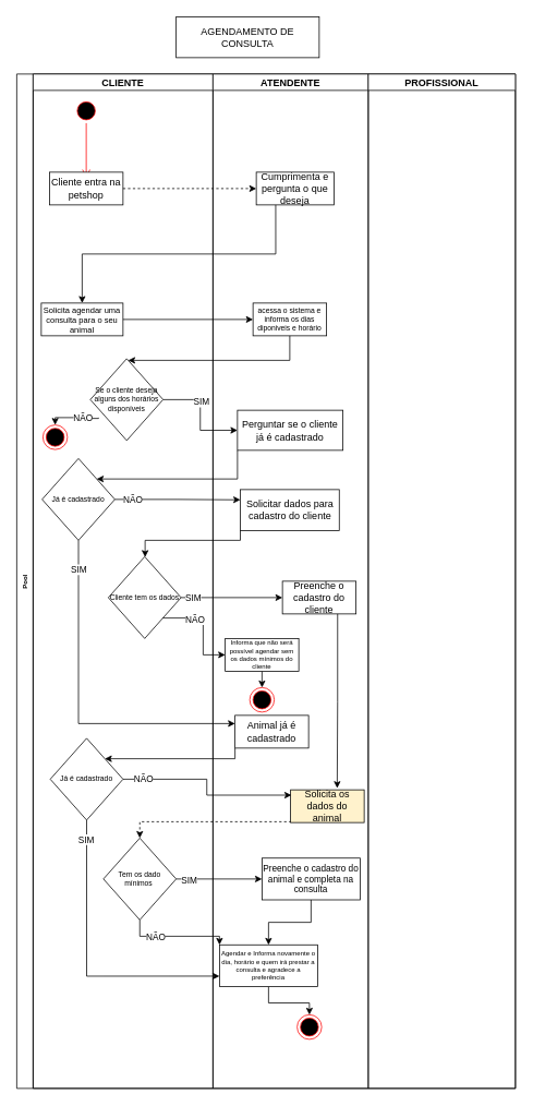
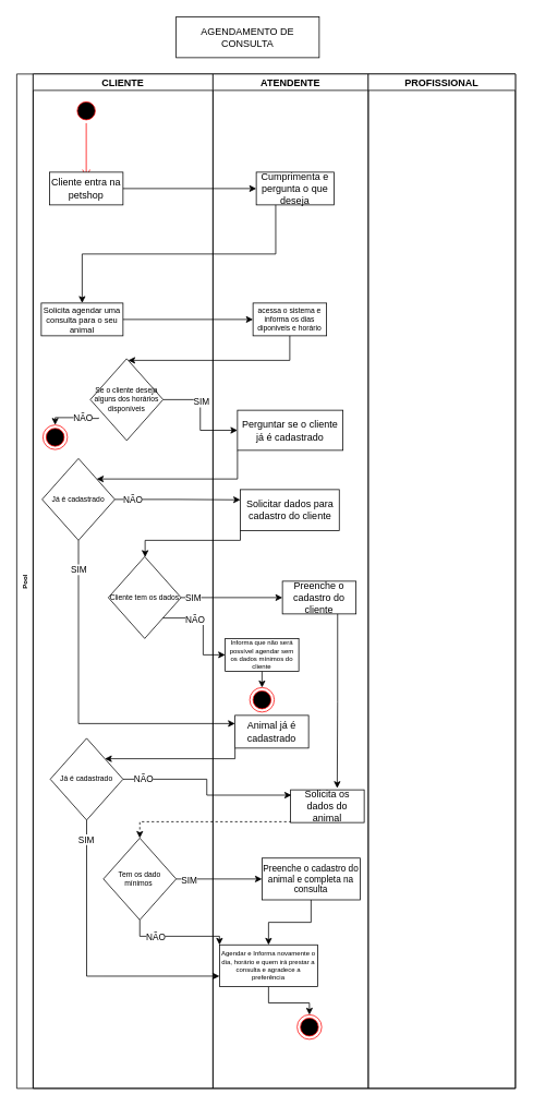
- <mxCell id="33" style="edgeStyle=orthogonalEdgeStyle;rounded=0;orthogonalLoop=1;jettySize=auto;html=1;dashed=1;" edge="1" parent="2" source="9" target="12"><mxGeometry relative="1" as="geometry" /></mxCell>
+ <mxCell id="33" style="edgeStyle=orthogonalEdgeStyle;rounded=0;orthogonalLoop=1;jettySize=auto;html=1;" edge="1" parent="2" source="9" target="12"><mxGeometry relative="1" as="geometry" /></mxCell>
- <mxCell id="40" value="Solicita os dados do animal" style="html=1;whiteSpace=wrap;fillColor=#fff2cc;" vertex="1" parent="1"><mxGeometry x="355" y="965" width="90" height="40" as="geometry" /></mxCell>
+ <mxCell id="40" value="Solicita os dados do animal" style="html=1;whiteSpace=wrap;" vertex="1" parent="1"><mxGeometry x="355" y="965" width="90" height="40" as="geometry" /></mxCell>
